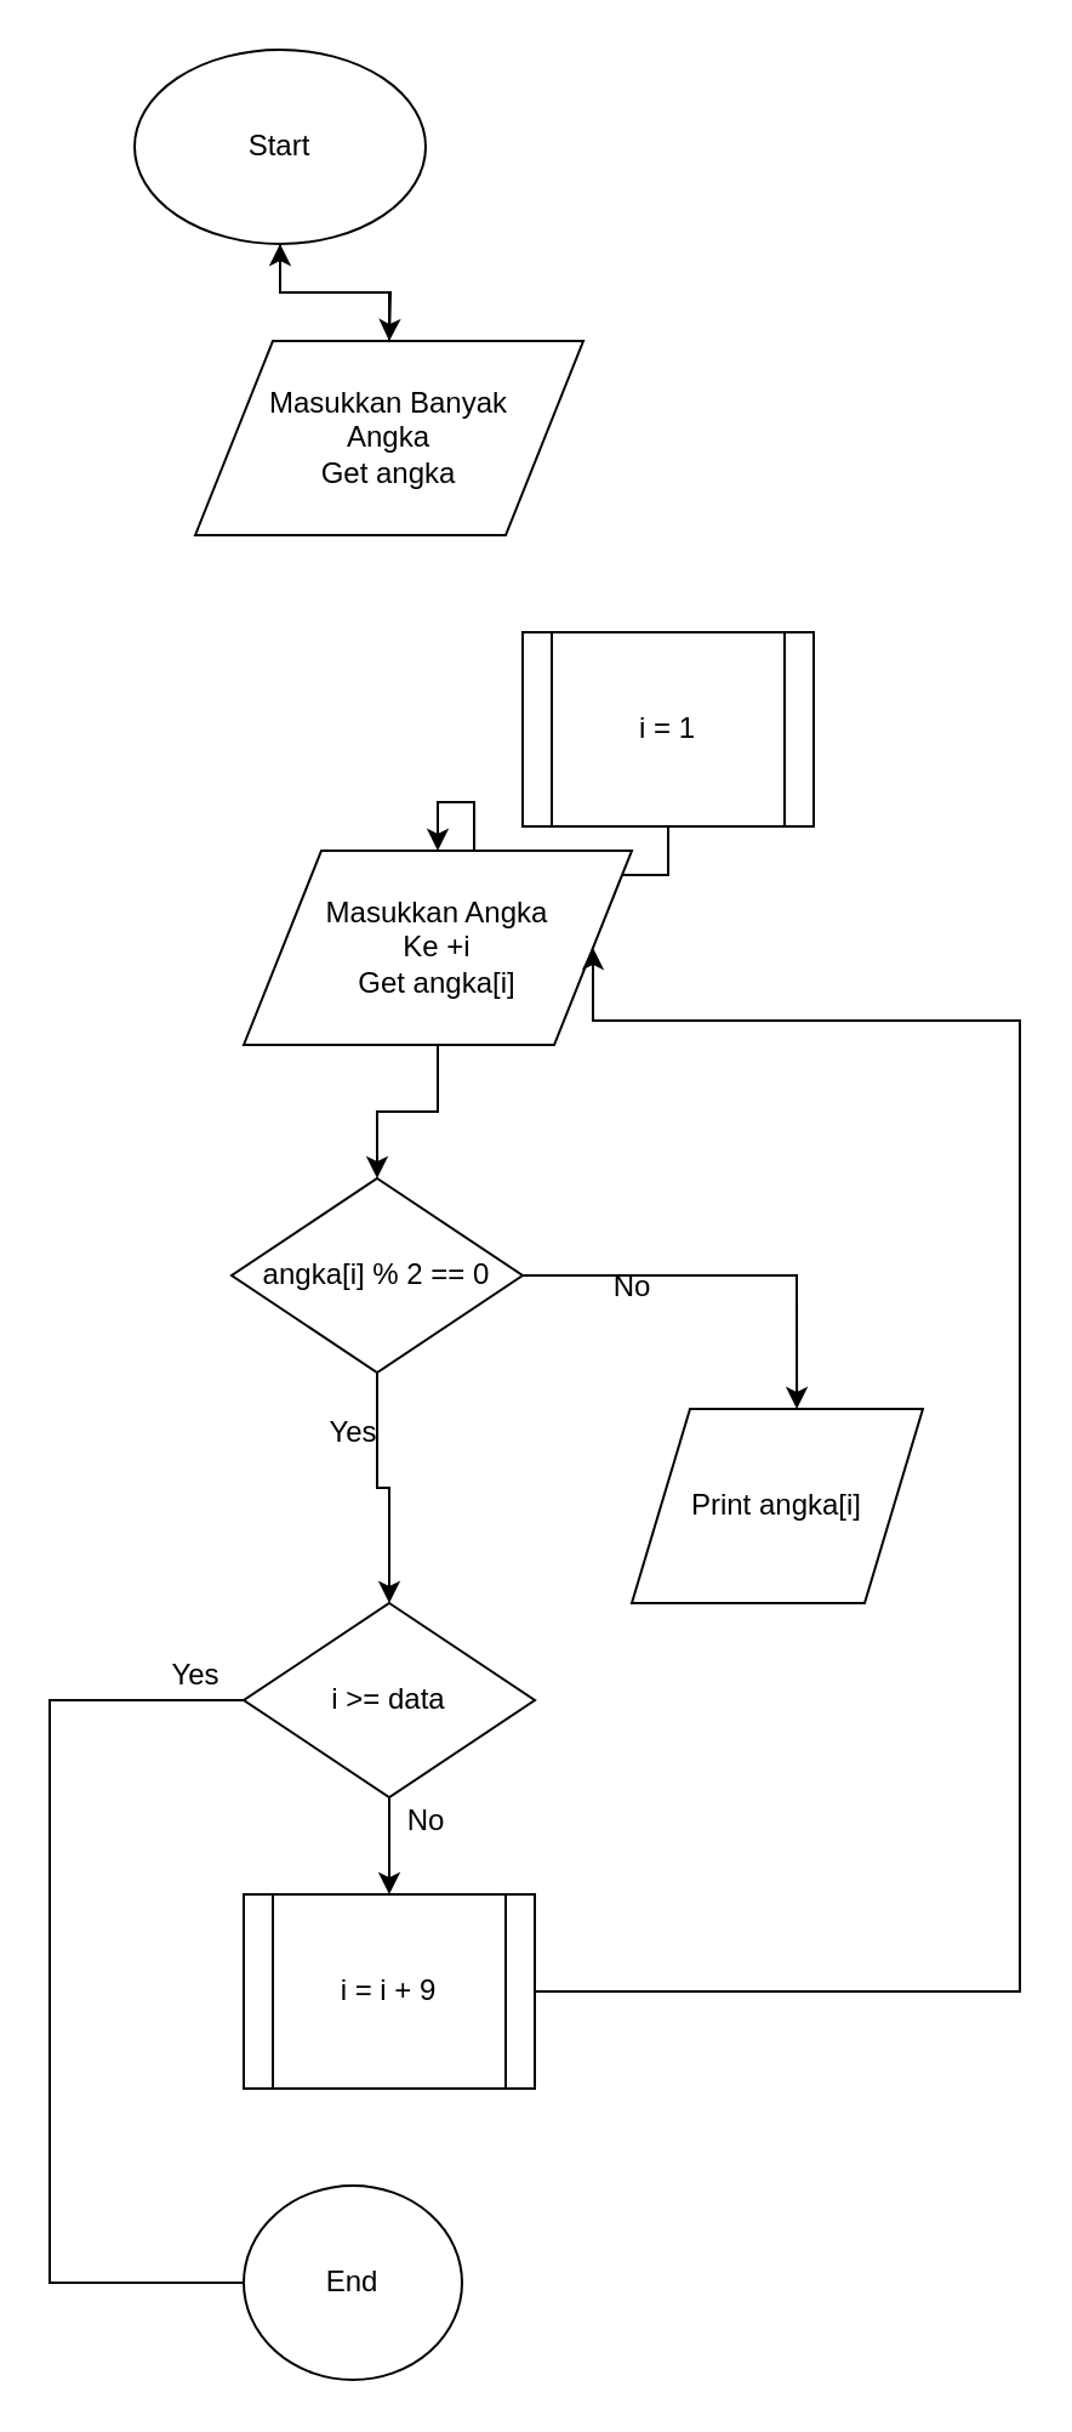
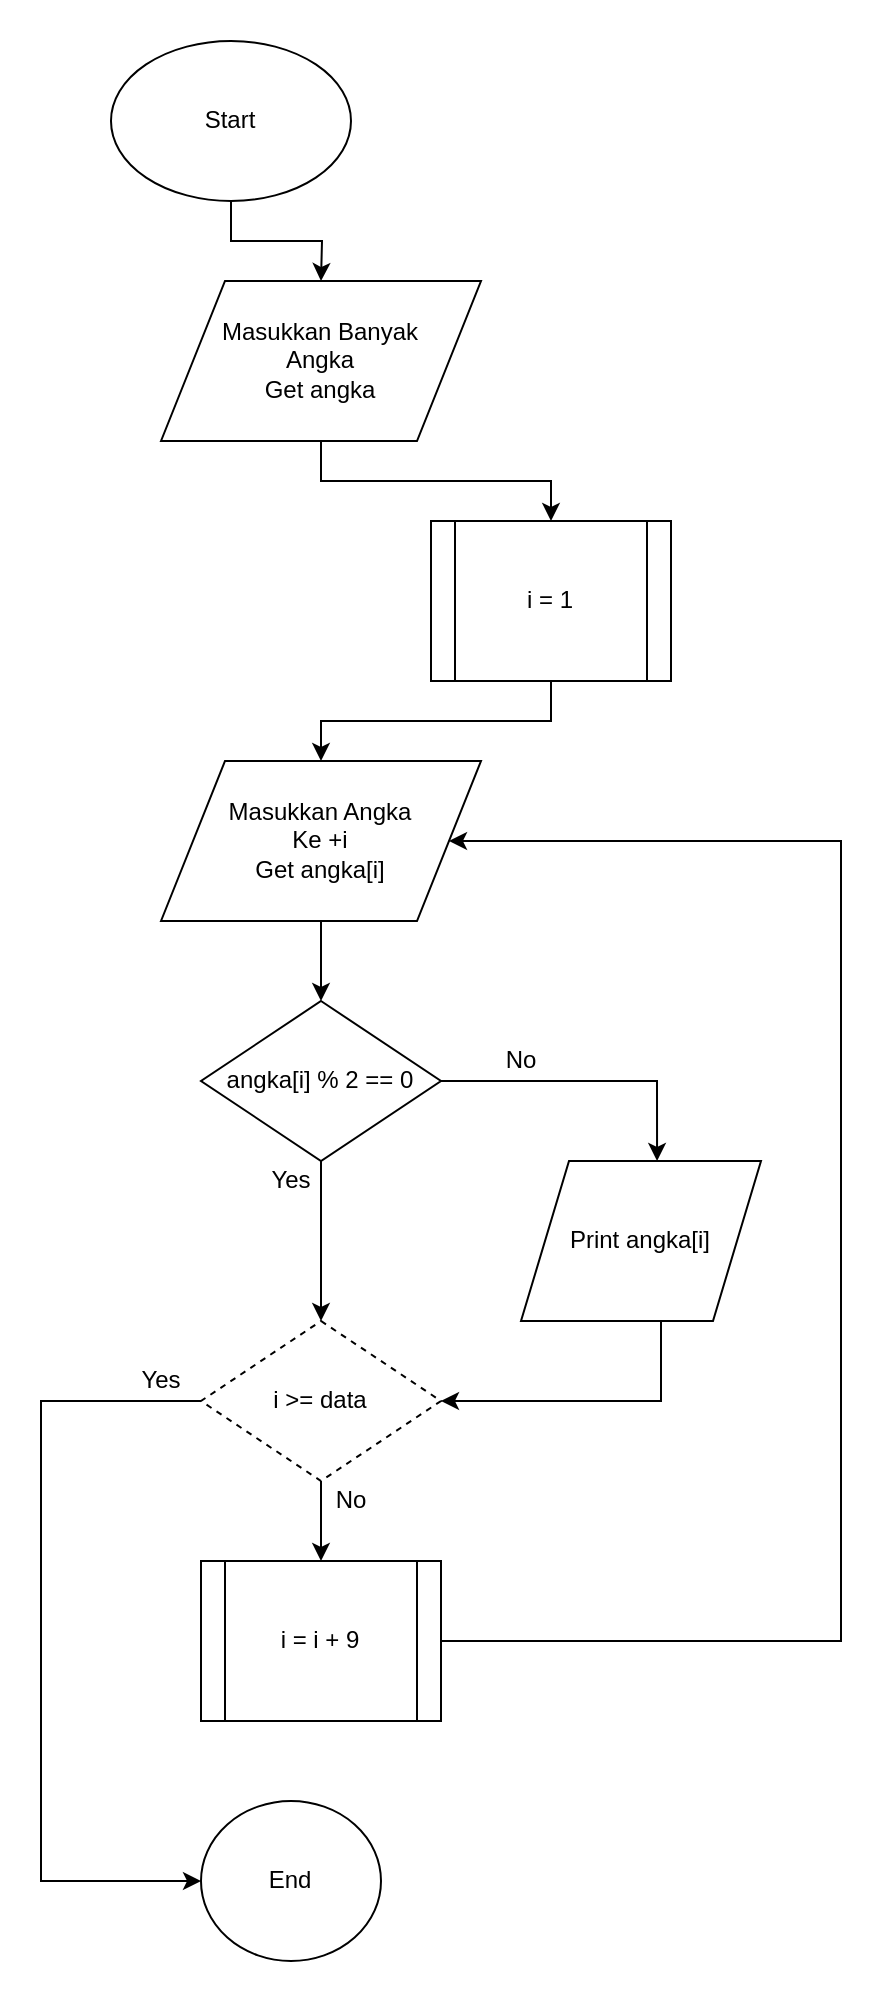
- <mxCell id="4" value="" style="edgeStyle=orthogonalEdgeStyle;rounded=0;orthogonalLoop=1;jettySize=auto;html=1;" edge="1" parent="1" source="5" target="3"><mxGeometry relative="1" as="geometry" /></mxCell>
+ <mxCell id="4" value="" style="edgeStyle=orthogonalEdgeStyle;rounded=0;orthogonalLoop=1;jettySize=auto;html=1;" edge="1" parent="1" source="5" target="7"><mxGeometry relative="1" as="geometry" /></mxCell>
- <mxCell id="9" value="Masukkan Angka &lt;br&gt;Ke +i&lt;br&gt;Get angka[i]" style="shape=parallelogram;perimeter=parallelogramPerimeter;whiteSpace=wrap;html=1;" vertex="1" parent="1"><mxGeometry x="100" y="350" width="160" height="80" as="geometry" /></mxCell>
+ <mxCell id="9" value="Masukkan Angka &lt;br&gt;Ke +i&lt;br&gt;Get angka[i]" style="shape=parallelogram;perimeter=parallelogramPerimeter;whiteSpace=wrap;html=1;" vertex="1" parent="1"><mxGeometry x="80" y="380" width="160" height="80" as="geometry" /></mxCell>
- <mxCell id="12" value="angka[i] % 2 == 0" style="rhombus;whiteSpace=wrap;html=1;" vertex="1" parent="1"><mxGeometry x="95" y="485" width="120" height="80" as="geometry" /></mxCell>
+ <mxCell id="12" value="angka[i] % 2 == 0" style="rhombus;whiteSpace=wrap;html=1;" vertex="1" parent="1"><mxGeometry x="100" y="500" width="120" height="80" as="geometry" /></mxCell>
- <mxCell id="15" value="i &amp;gt;= data" style="rhombus;whiteSpace=wrap;html=1;" vertex="1" parent="1"><mxGeometry x="100" y="660" width="120" height="80" as="geometry" /></mxCell>
+ <mxCell id="15" value="i &amp;gt;= data" style="rhombus;whiteSpace=wrap;html=1;dashed=1;" vertex="1" parent="1"><mxGeometry x="100" y="660" width="120" height="80" as="geometry" /></mxCell>
+ <mxCell id="16" style="edgeStyle=orthogonalEdgeStyle;rounded=0;orthogonalLoop=1;jettySize=auto;html=1;entryX=1;entryY=0.5;entryDx=0;entryDy=0;" edge="1" parent="1" source="17" target="15"><mxGeometry relative="1" as="geometry"><Array as="points"><mxPoint x="330" y="700" /></Array></mxGeometry></mxCell>
- <mxCell id="14" style="edgeStyle=orthogonalEdgeStyle;rounded=0;orthogonalLoop=1;jettySize=auto;html=1;entryX=0;entryY=0.5;entryDx=0;entryDy=0;endArrow=none;" edge="1" parent="1" source="15" target="23"><mxGeometry relative="1" as="geometry"><Array as="points"><mxPoint x="20" y="700" /><mxPoint x="20" y="940" /></Array></mxGeometry></mxCell>
+ <mxCell id="14" style="edgeStyle=orthogonalEdgeStyle;rounded=0;orthogonalLoop=1;jettySize=auto;html=1;entryX=0;entryY=0.5;entryDx=0;entryDy=0;" edge="1" parent="1" source="15" target="23"><mxGeometry relative="1" as="geometry"><Array as="points"><mxPoint x="20" y="700" /><mxPoint x="20" y="940" /></Array></mxGeometry></mxCell>
